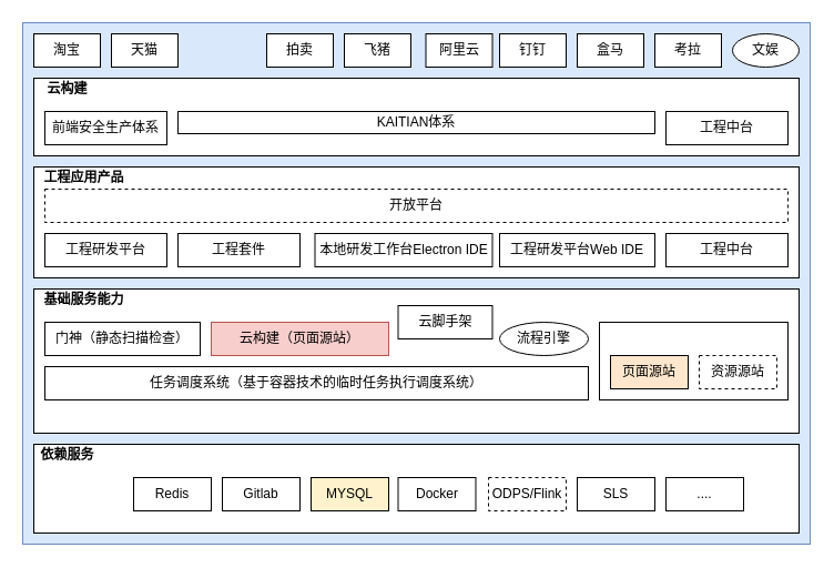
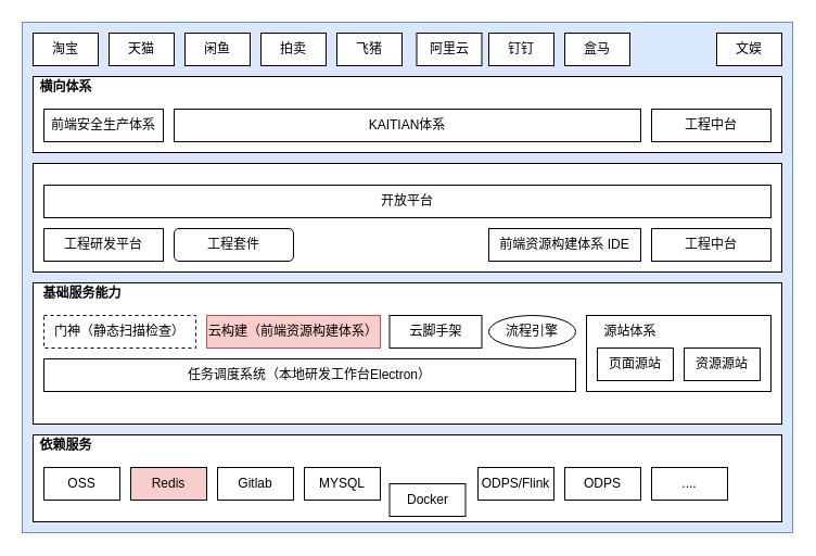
+ <mxCell id="10" value="闲鱼" style="rounded=0;whiteSpace=wrap;html=1;" vertex="1" parent="1"><mxGeometry x="170" y="30" width="60" height="30" as="geometry" /></mxCell>
- <mxCell id="7" value="考拉" style="rounded=0;whiteSpace=wrap;html=1;" vertex="1" parent="1"><mxGeometry x="590" y="30" width="60" height="30" as="geometry" /></mxCell>
- <mxCell id="6" value="文娱" style="ellipse;whiteSpace=wrap;html=1;" vertex="1" parent="1"><mxGeometry x="660" y="30" width="60" height="30" as="geometry" /></mxCell>
+ <mxCell id="6" value="文娱" style="rounded=0;whiteSpace=wrap;html=1;" vertex="1" parent="1"><mxGeometry x="660" y="30" width="60" height="30" as="geometry" /></mxCell>
- <mxCell id="16" value="&lt;b&gt;云构建&lt;/b&gt;" style="text;html=1;align=center;verticalAlign=middle;resizable=0;points=[];autosize=1;strokeColor=none;fillColor=none;" vertex="1" parent="1"><mxGeometry x="30" y="70" width="60" height="20" as="geometry" /></mxCell>
+ <mxCell id="16" value="&lt;b&gt;横向体系&lt;/b&gt;" style="text;html=1;align=center;verticalAlign=middle;resizable=0;points=[];autosize=1;strokeColor=none;fillColor=none;" vertex="1" parent="1"><mxGeometry x="30" y="70" width="60" height="20" as="geometry" /></mxCell>
- <mxCell id="18" value="KAITIAN体系" style="rounded=0;whiteSpace=wrap;html=1;" vertex="1" parent="1"><mxGeometry x="160" y="100" width="430" height="20" as="geometry" /></mxCell>
+ <mxCell id="18" value="KAITIAN体系" style="rounded=0;whiteSpace=wrap;html=1;" vertex="1" parent="1"><mxGeometry x="160" y="100" width="430" height="30" as="geometry" /></mxCell>
- <mxCell id="30" value="&lt;b&gt;工程应用产品&lt;/b&gt;" style="text;html=1;align=center;verticalAlign=middle;resizable=0;points=[];autosize=1;strokeColor=none;fillColor=none;" vertex="1" parent="1"><mxGeometry x="30" y="150" width="90" height="20" as="geometry" /></mxCell>
- <mxCell id="33" value="开放平台" style="rounded=0;whiteSpace=wrap;html=1;dashed=1;" vertex="1" parent="1"><mxGeometry x="40" y="170" width="670" height="30" as="geometry" /></mxCell>
+ <mxCell id="33" value="开放平台" style="rounded=0;whiteSpace=wrap;html=1;" vertex="1" parent="1"><mxGeometry x="40" y="170" width="670" height="30" as="geometry" /></mxCell>
- <mxCell id="22" value="工程套件" style="rounded=0;whiteSpace=wrap;html=1;" vertex="1" parent="1"><mxGeometry x="160" y="210" width="110" height="30" as="geometry" /></mxCell>
+ <mxCell id="22" value="工程套件" style="whiteSpace=wrap;html=1;rounded=1;" vertex="1" parent="1"><mxGeometry x="160" y="210" width="110" height="30" as="geometry" /></mxCell>
- <mxCell id="34" value="本地研发工作台Electron IDE" style="rounded=0;whiteSpace=wrap;html=1;" vertex="1" parent="1"><mxGeometry x="283.5" y="210" width="160" height="30" as="geometry" /></mxCell>
- <mxCell id="35" value="工程研发平台Web IDE" style="rounded=0;whiteSpace=wrap;html=1;" vertex="1" parent="1"><mxGeometry x="450" y="210" width="140" height="30" as="geometry" /></mxCell>
+ <mxCell id="35" value="前端资源构建体系 IDE" style="rounded=0;whiteSpace=wrap;html=1;" vertex="1" parent="1"><mxGeometry x="450" y="210" width="140" height="30" as="geometry" /></mxCell>
- <mxCell id="36" value="云脚手架" style="rounded=0;whiteSpace=wrap;html=1;" vertex="1" parent="1"><mxGeometry x="358.5" y="275" width="85" height="30" as="geometry" /></mxCell>
+ <mxCell id="36" value="云脚手架" style="rounded=0;whiteSpace=wrap;html=1;" vertex="1" parent="1"><mxGeometry x="358.5" y="290" width="85" height="30" as="geometry" /></mxCell>
- <mxCell id="25" value="门神（静态扫描检查）" style="rounded=0;whiteSpace=wrap;html=1;" vertex="1" parent="1"><mxGeometry x="40" y="290" width="140" height="30" as="geometry" /></mxCell>
+ <mxCell id="25" value="门神（静态扫描检查）" style="rounded=0;whiteSpace=wrap;html=1;dashed=1;" vertex="1" parent="1"><mxGeometry x="40" y="290" width="140" height="30" as="geometry" /></mxCell>
- <mxCell id="26" value="云构建（页面源站）" style="rounded=0;whiteSpace=wrap;html=1;fillColor=#f8cecc;strokeColor=#b85450;" vertex="1" parent="1"><mxGeometry x="190" y="290" width="160" height="30" as="geometry" /></mxCell>
+ <mxCell id="26" value="云构建（前端资源构建体系）" style="rounded=0;whiteSpace=wrap;html=1;fillColor=#f8cecc;strokeColor=#b85450;" vertex="1" parent="1"><mxGeometry x="190" y="290" width="160" height="30" as="geometry" /></mxCell>
+ <mxCell id="41" value="源站体系" style="text;html=1;align=center;verticalAlign=middle;resizable=0;points=[];autosize=1;strokeColor=none;fillColor=none;" vertex="1" parent="1"><mxGeometry x="550" y="295" width="60" height="20" as="geometry" /></mxCell>
- <mxCell id="39" value="页面源站" style="rounded=0;whiteSpace=wrap;html=1;fillColor=#ffe6cc;" vertex="1" parent="1"><mxGeometry x="550" y="320" width="70" height="30" as="geometry" /></mxCell>
+ <mxCell id="39" value="页面源站" style="rounded=0;whiteSpace=wrap;html=1;" vertex="1" parent="1"><mxGeometry x="550" y="320" width="70" height="30" as="geometry" /></mxCell>
- <mxCell id="40" value="资源源站" style="rounded=0;whiteSpace=wrap;html=1;dashed=1;" vertex="1" parent="1"><mxGeometry x="630" y="320" width="70" height="30" as="geometry" /></mxCell>
+ <mxCell id="40" value="资源源站" style="rounded=0;whiteSpace=wrap;html=1;" vertex="1" parent="1"><mxGeometry x="630" y="320" width="70" height="30" as="geometry" /></mxCell>
- <mxCell id="38" value="任务调度系统（基于容器技术的临时任务执行调度系统）" style="rounded=0;whiteSpace=wrap;html=1;" vertex="1" parent="1"><mxGeometry x="40" y="330" width="490" height="30" as="geometry" /></mxCell>
+ <mxCell id="38" value="任务调度系统（本地研发工作台Electron）" style="rounded=0;whiteSpace=wrap;html=1;" vertex="1" parent="1"><mxGeometry x="40" y="330" width="490" height="30" as="geometry" /></mxCell>
+ <mxCell id="29" value="OSS" style="rounded=0;whiteSpace=wrap;html=1;" vertex="1" parent="1"><mxGeometry x="40" y="430" width="70" height="30" as="geometry" /></mxCell>
- <mxCell id="42" value="Redis" style="rounded=0;whiteSpace=wrap;html=1;" vertex="1" parent="1"><mxGeometry x="120" y="430" width="70" height="30" as="geometry" /></mxCell>
+ <mxCell id="42" value="Redis" style="rounded=0;whiteSpace=wrap;html=1;fillColor=#f8cecc;" vertex="1" parent="1"><mxGeometry x="120" y="430" width="70" height="30" as="geometry" /></mxCell>
- <mxCell id="43" value="MYSQL" style="rounded=0;whiteSpace=wrap;html=1;fillColor=#fff2cc;" vertex="1" parent="1"><mxGeometry x="280" y="430" width="70" height="30" as="geometry" /></mxCell>
+ <mxCell id="43" value="MYSQL" style="rounded=0;whiteSpace=wrap;html=1;" vertex="1" parent="1"><mxGeometry x="280" y="430" width="70" height="30" as="geometry" /></mxCell>
- <mxCell id="45" value="Docker" style="rounded=0;whiteSpace=wrap;html=1;" vertex="1" parent="1"><mxGeometry x="358.5" y="430" width="70" height="30" as="geometry" /></mxCell>
+ <mxCell id="45" value="Docker" style="rounded=0;whiteSpace=wrap;html=1;" vertex="1" parent="1"><mxGeometry x="358.5" y="445" width="70" height="30" as="geometry" /></mxCell>
- <mxCell id="46" value="ODPS/Flink" style="rounded=0;whiteSpace=wrap;html=1;dashed=1;" vertex="1" parent="1"><mxGeometry x="440" y="430" width="70" height="30" as="geometry" /></mxCell>
+ <mxCell id="46" value="ODPS/Flink" style="rounded=0;whiteSpace=wrap;html=1;" vertex="1" parent="1"><mxGeometry x="440" y="430" width="70" height="30" as="geometry" /></mxCell>
- <mxCell id="47" value="SLS" style="rounded=0;whiteSpace=wrap;html=1;" vertex="1" parent="1"><mxGeometry x="520" y="430" width="70" height="30" as="geometry" /></mxCell>
+ <mxCell id="47" value="ODPS" style="rounded=0;whiteSpace=wrap;html=1;" vertex="1" parent="1"><mxGeometry x="520" y="430" width="70" height="30" as="geometry" /></mxCell>
